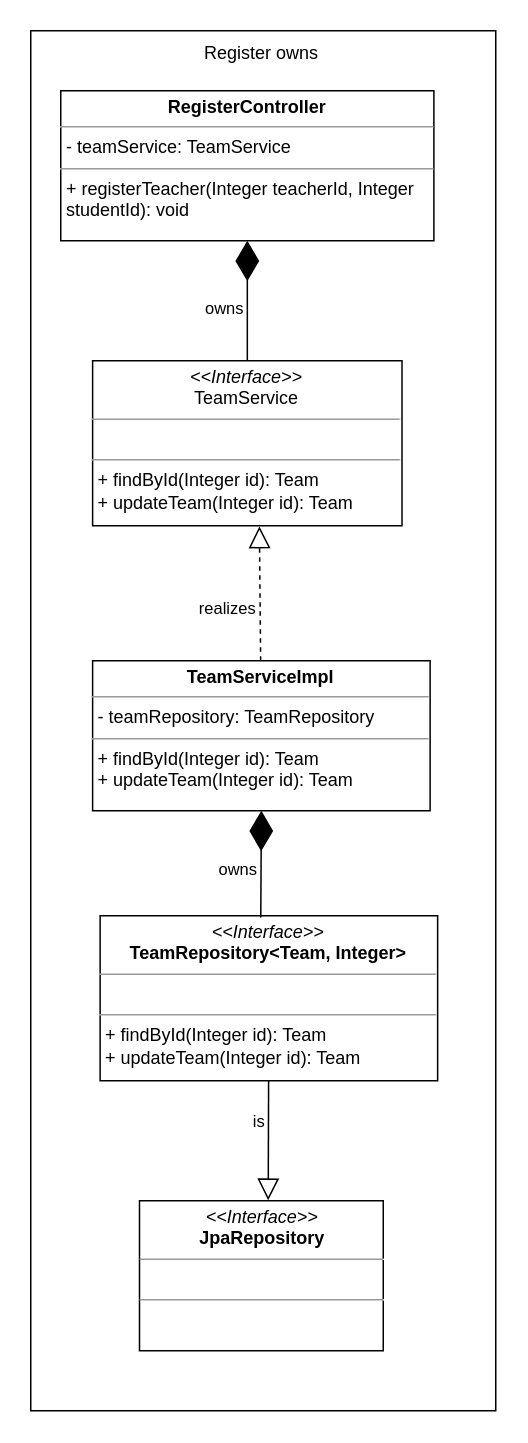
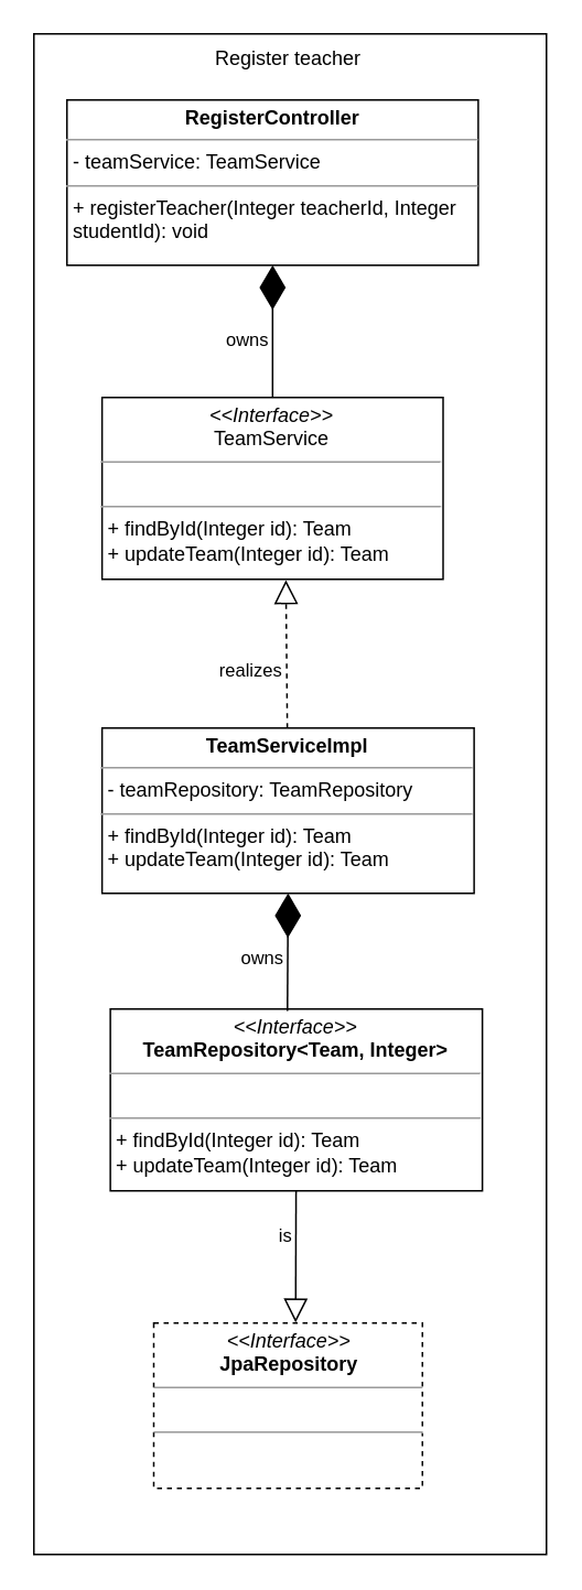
- <mxCell id="16" value="Register owns" style="text;html=1;strokeColor=none;fillColor=none;align=center;verticalAlign=middle;whiteSpace=wrap;rounded=0;" parent="1" vertex="1"><mxGeometry x="113.75" y="20" width="120" height="30" as="geometry" /></mxCell>
+ <mxCell id="16" value="Register teacher" style="text;html=1;strokeColor=none;fillColor=none;align=center;verticalAlign=middle;whiteSpace=wrap;rounded=0;" parent="1" vertex="1"><mxGeometry x="113.75" y="20" width="120" height="30" as="geometry" /></mxCell>
- <mxCell id="7" value="&lt;p style=&quot;margin:0px;margin-top:4px;text-align:center;&quot;&gt;&lt;i&gt;&amp;lt;&amp;lt;Interface&amp;gt;&amp;gt;&lt;/i&gt;&lt;br&gt;&lt;b&gt;JpaRepository&lt;/b&gt;&lt;/p&gt;&lt;hr size=&quot;1&quot;&gt;&lt;p style=&quot;margin:0px;margin-left:4px;&quot;&gt;&lt;br&gt;&lt;/p&gt;&lt;hr size=&quot;1&quot;&gt;&lt;p style=&quot;margin:0px;margin-left:4px;&quot;&gt;&lt;br&gt;&lt;/p&gt;" style="verticalAlign=top;align=left;overflow=fill;fontSize=12;fontFamily=Helvetica;html=1;whiteSpace=wrap;" parent="1" vertex="1"><mxGeometry x="92.5" y="800" width="162.5" height="100" as="geometry" /></mxCell>
+ <mxCell id="7" value="&lt;p style=&quot;margin:0px;margin-top:4px;text-align:center;&quot;&gt;&lt;i&gt;&amp;lt;&amp;lt;Interface&amp;gt;&amp;gt;&lt;/i&gt;&lt;br&gt;&lt;b&gt;JpaRepository&lt;/b&gt;&lt;/p&gt;&lt;hr size=&quot;1&quot;&gt;&lt;p style=&quot;margin:0px;margin-left:4px;&quot;&gt;&lt;br&gt;&lt;/p&gt;&lt;hr size=&quot;1&quot;&gt;&lt;p style=&quot;margin:0px;margin-left:4px;&quot;&gt;&lt;br&gt;&lt;/p&gt;" style="verticalAlign=top;align=left;overflow=fill;fontSize=12;fontFamily=Helvetica;html=1;whiteSpace=wrap;dashed=1;" parent="1" vertex="1"><mxGeometry x="92.5" y="800" width="162.5" height="100" as="geometry" /></mxCell>
